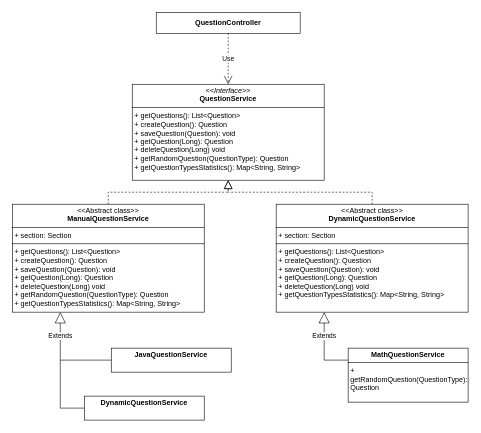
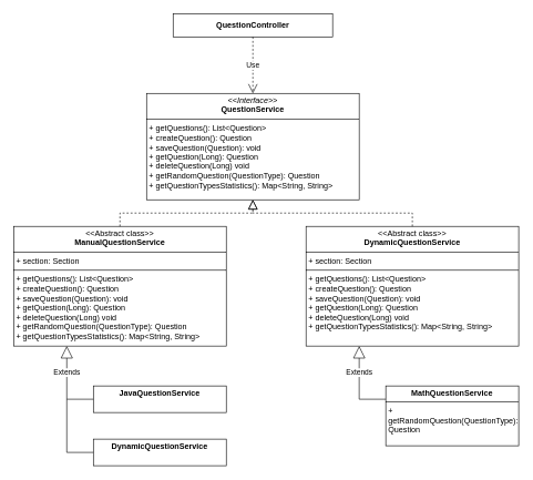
- <mxCell id="7" value="&lt;p style=&quot;margin:0px;margin-top:4px;text-align:center;&quot;&gt;&lt;b&gt;JavaQuestionService&lt;/b&gt;&lt;/p&gt;" style="verticalAlign=top;align=left;overflow=fill;html=1;whiteSpace=wrap;" vertex="1" parent="1"><mxGeometry x="185" y="580" width="200" height="40" as="geometry" /></mxCell>
+ <mxCell id="7" value="&lt;p style=&quot;margin:0px;margin-top:4px;text-align:center;&quot;&gt;&lt;b&gt;JavaQuestionService&lt;/b&gt;&lt;/p&gt;" style="verticalAlign=top;align=left;overflow=fill;html=1;whiteSpace=wrap;" vertex="1" parent="1"><mxGeometry x="140" y="580" width="200" height="40" as="geometry" /></mxCell>
